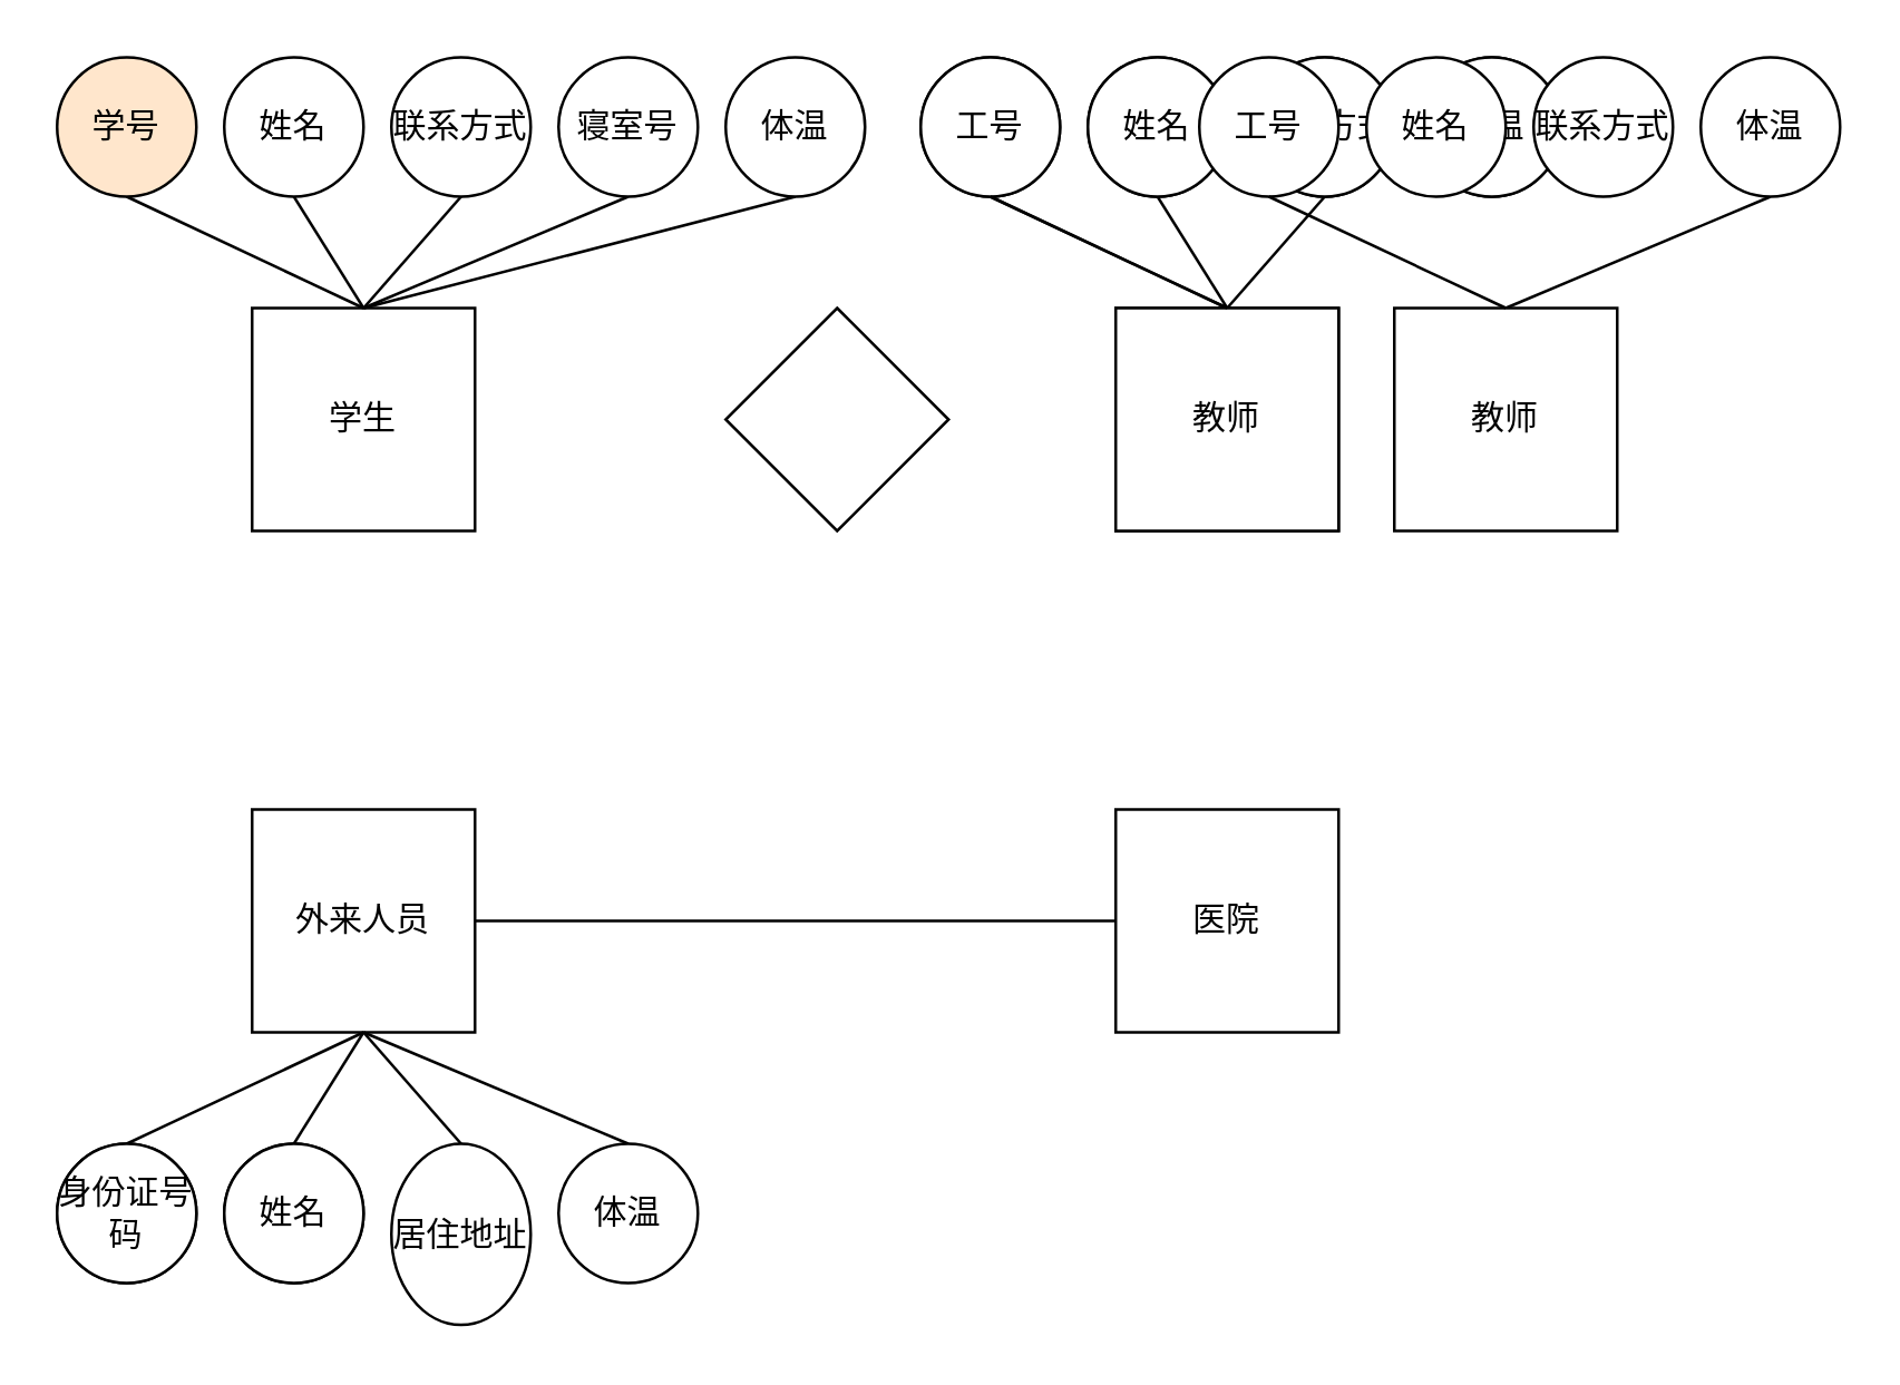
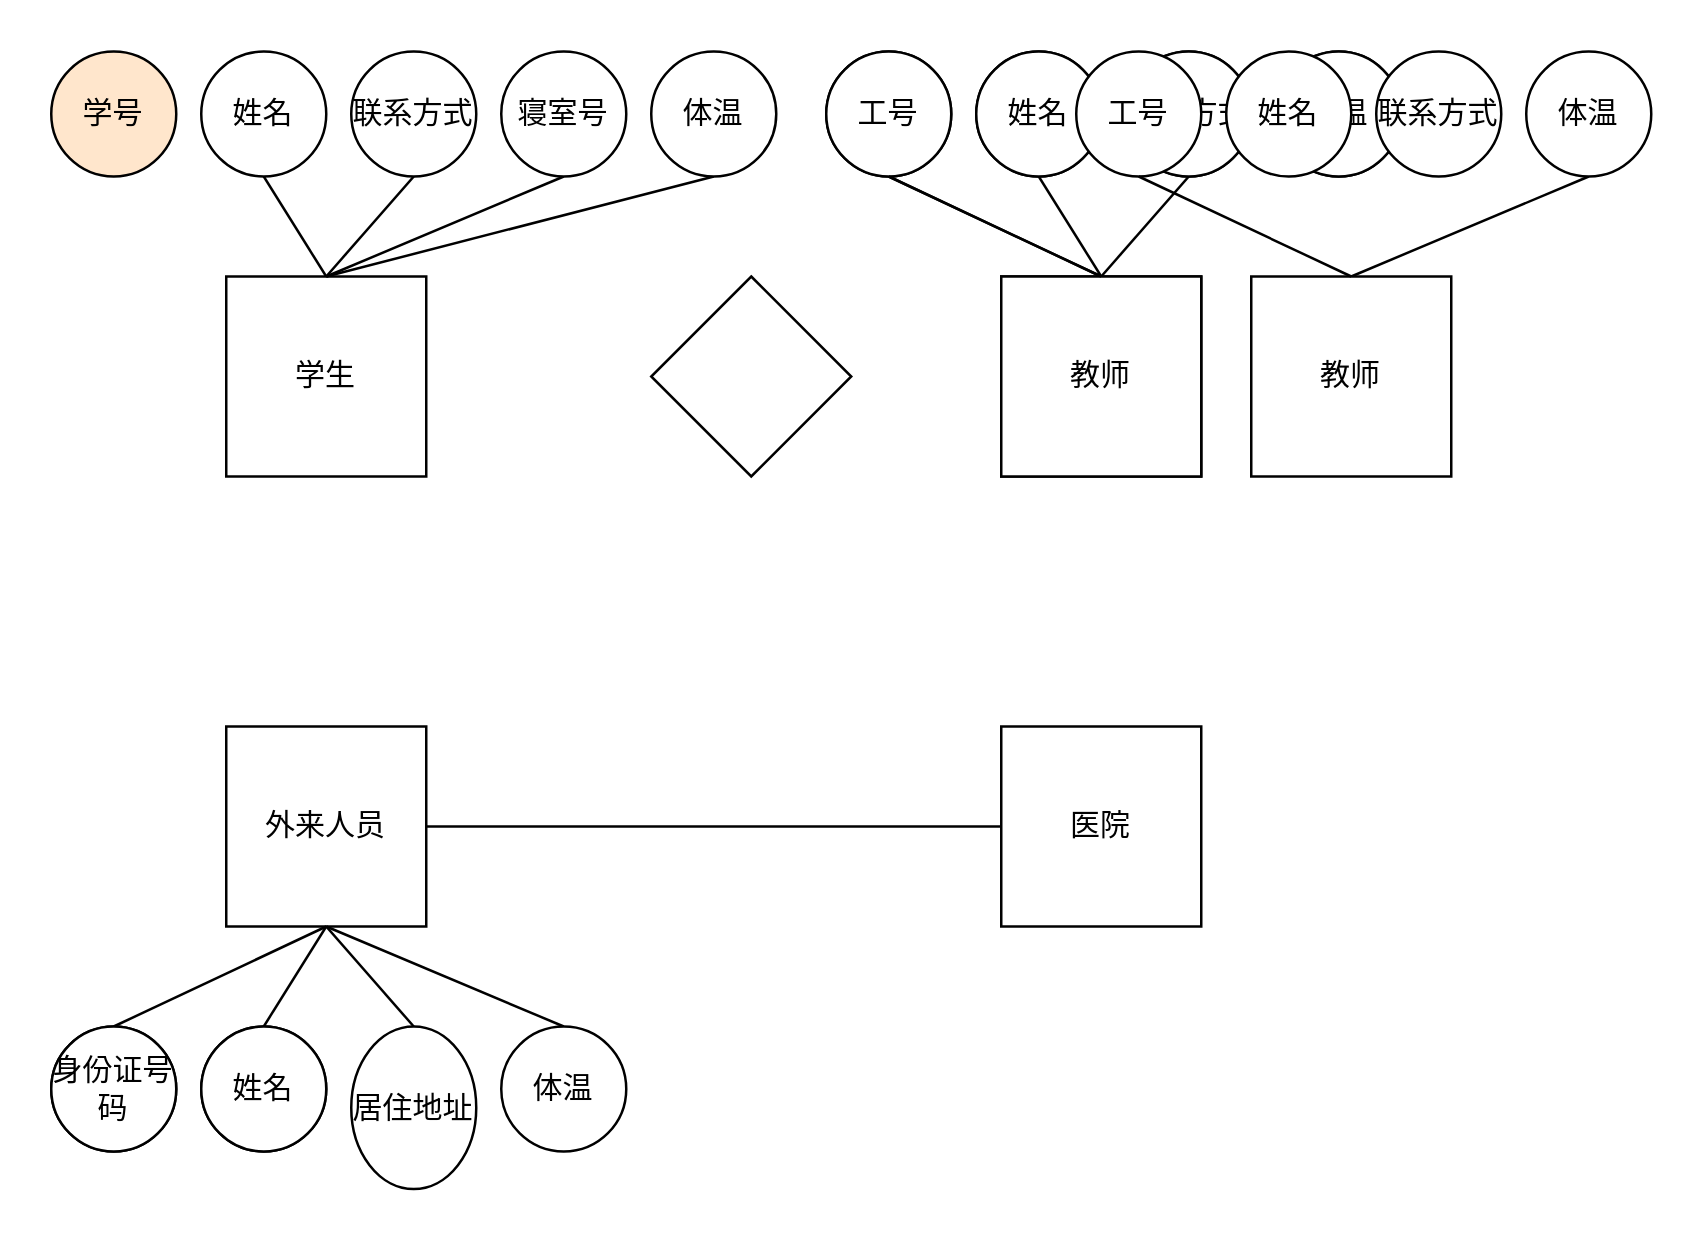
- <mxCell id="9" style="rounded=0;orthogonalLoop=1;jettySize=auto;html=1;exitX=0.5;exitY=1;exitDx=0;exitDy=0;entryX=0.5;entryY=0;entryDx=0;entryDy=0;endArrow=none;endFill=0;" parent="1" source="10" target="2" edge="1"><mxGeometry relative="1" as="geometry" /></mxCell>
